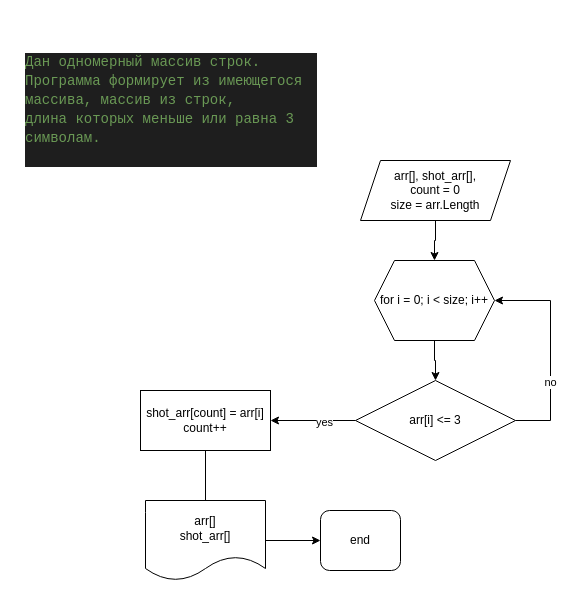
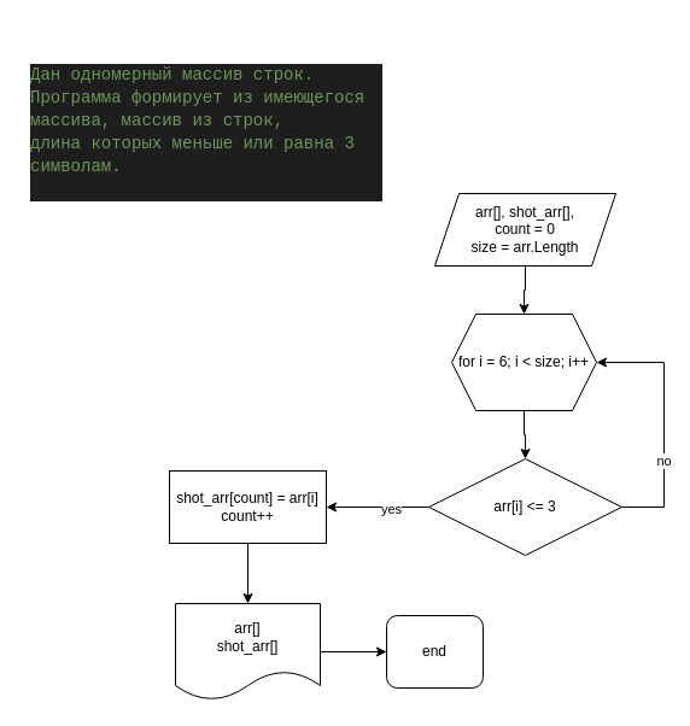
- <mxCell id="5" value="for i = 0; i &amp;lt; size; i++" style="shape=hexagon;perimeter=hexagonPerimeter2;whiteSpace=wrap;html=1;fixedSize=1;" parent="1" vertex="1"><mxGeometry x="374" y="260" width="120" height="80" as="geometry" /></mxCell>
+ <mxCell id="5" value="for i = 6; i &amp;lt; size; i++" style="shape=hexagon;perimeter=hexagonPerimeter2;whiteSpace=wrap;html=1;fixedSize=1;" parent="1" vertex="1"><mxGeometry x="374" y="260" width="120" height="80" as="geometry" /></mxCell>
- <mxCell id="11" value="" style="edgeStyle=orthogonalEdgeStyle;rounded=0;orthogonalLoop=1;jettySize=auto;html=1;endArrow=none;" parent="1" source="12" target="14" edge="1"><mxGeometry relative="1" as="geometry" /></mxCell>
+ <mxCell id="11" value="" style="edgeStyle=orthogonalEdgeStyle;rounded=0;orthogonalLoop=1;jettySize=auto;html=1;" parent="1" source="12" target="14" edge="1"><mxGeometry relative="1" as="geometry" /></mxCell>
